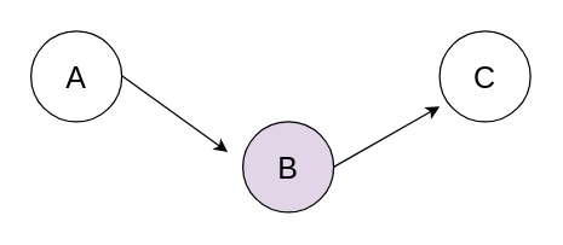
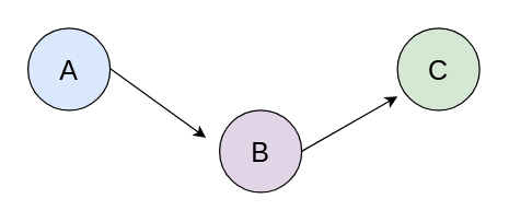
- <mxCell id="2" value="&lt;font style=&quot;font-size: 20px;&quot;&gt;A&lt;/font&gt;" style="ellipse;whiteSpace=wrap;html=1;aspect=fixed;" vertex="1" parent="1"><mxGeometry x="20" y="20" width="60" height="60" as="geometry" /></mxCell>
+ <mxCell id="2" value="&lt;font style=&quot;font-size: 20px;&quot;&gt;A&lt;/font&gt;" style="ellipse;whiteSpace=wrap;html=1;aspect=fixed;fillColor=#dae8fc;" vertex="1" parent="1"><mxGeometry x="20" y="20" width="60" height="60" as="geometry" /></mxCell>
- <mxCell id="5" value="&lt;span style=&quot;font-size: 20px;&quot;&gt;C&lt;/span&gt;" style="ellipse;whiteSpace=wrap;html=1;aspect=fixed;" vertex="1" parent="1"><mxGeometry x="290" y="20" width="60" height="60" as="geometry" /></mxCell>
+ <mxCell id="5" value="&lt;span style=&quot;font-size: 20px;&quot;&gt;C&lt;/span&gt;" style="ellipse;whiteSpace=wrap;html=1;aspect=fixed;fillColor=#d5e8d4;" vertex="1" parent="1"><mxGeometry x="290" y="20" width="60" height="60" as="geometry" /></mxCell>
